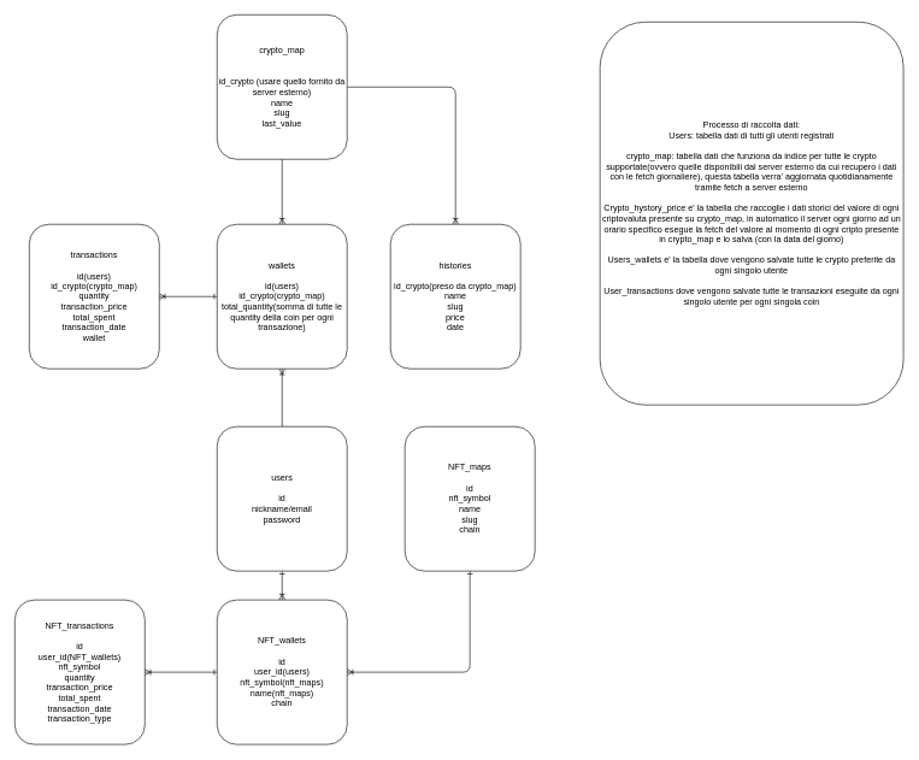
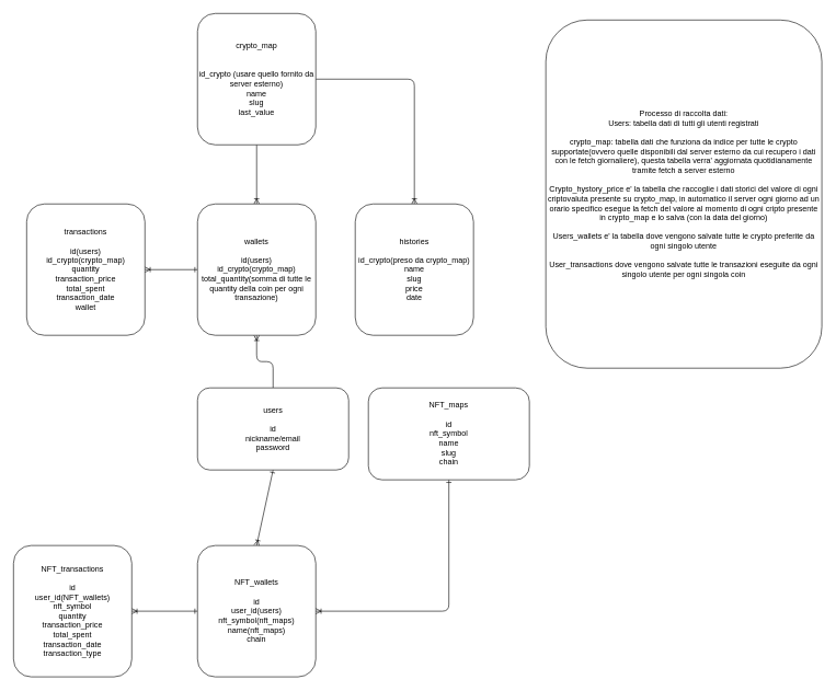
- <mxCell id="5" value="users&lt;br&gt;&lt;br&gt;id&lt;br&gt;nickname/email&lt;br&gt;password" style="rounded=1;whiteSpace=wrap;html=1;" parent="1" vertex="1"><mxGeometry x="300" y="590" width="180" height="200" as="geometry" /></mxCell>
+ <mxCell id="5" value="users&lt;br&gt;&lt;br&gt;id&lt;br&gt;nickname/email&lt;br&gt;password" style="rounded=1;whiteSpace=wrap;html=1;" parent="1" vertex="1"><mxGeometry x="300" y="590" width="230" height="125" as="geometry" /></mxCell>
- <mxCell id="18" value="NFT_maps&lt;br&gt;&lt;br&gt;id&lt;br&gt;nft_symbol&lt;br&gt;name&lt;br&gt;slug&lt;br&gt;chain" style="rounded=1;whiteSpace=wrap;html=1;" parent="1" vertex="1"><mxGeometry x="560" y="590" width="180" height="200" as="geometry" /></mxCell>
+ <mxCell id="18" value="NFT_maps&lt;br&gt;&lt;br&gt;id&lt;br&gt;nft_symbol&lt;br&gt;name&lt;br&gt;slug&lt;br&gt;chain" style="rounded=1;whiteSpace=wrap;html=1;" parent="1" vertex="1"><mxGeometry x="560" y="590" width="245" height="140" as="geometry" /></mxCell>
